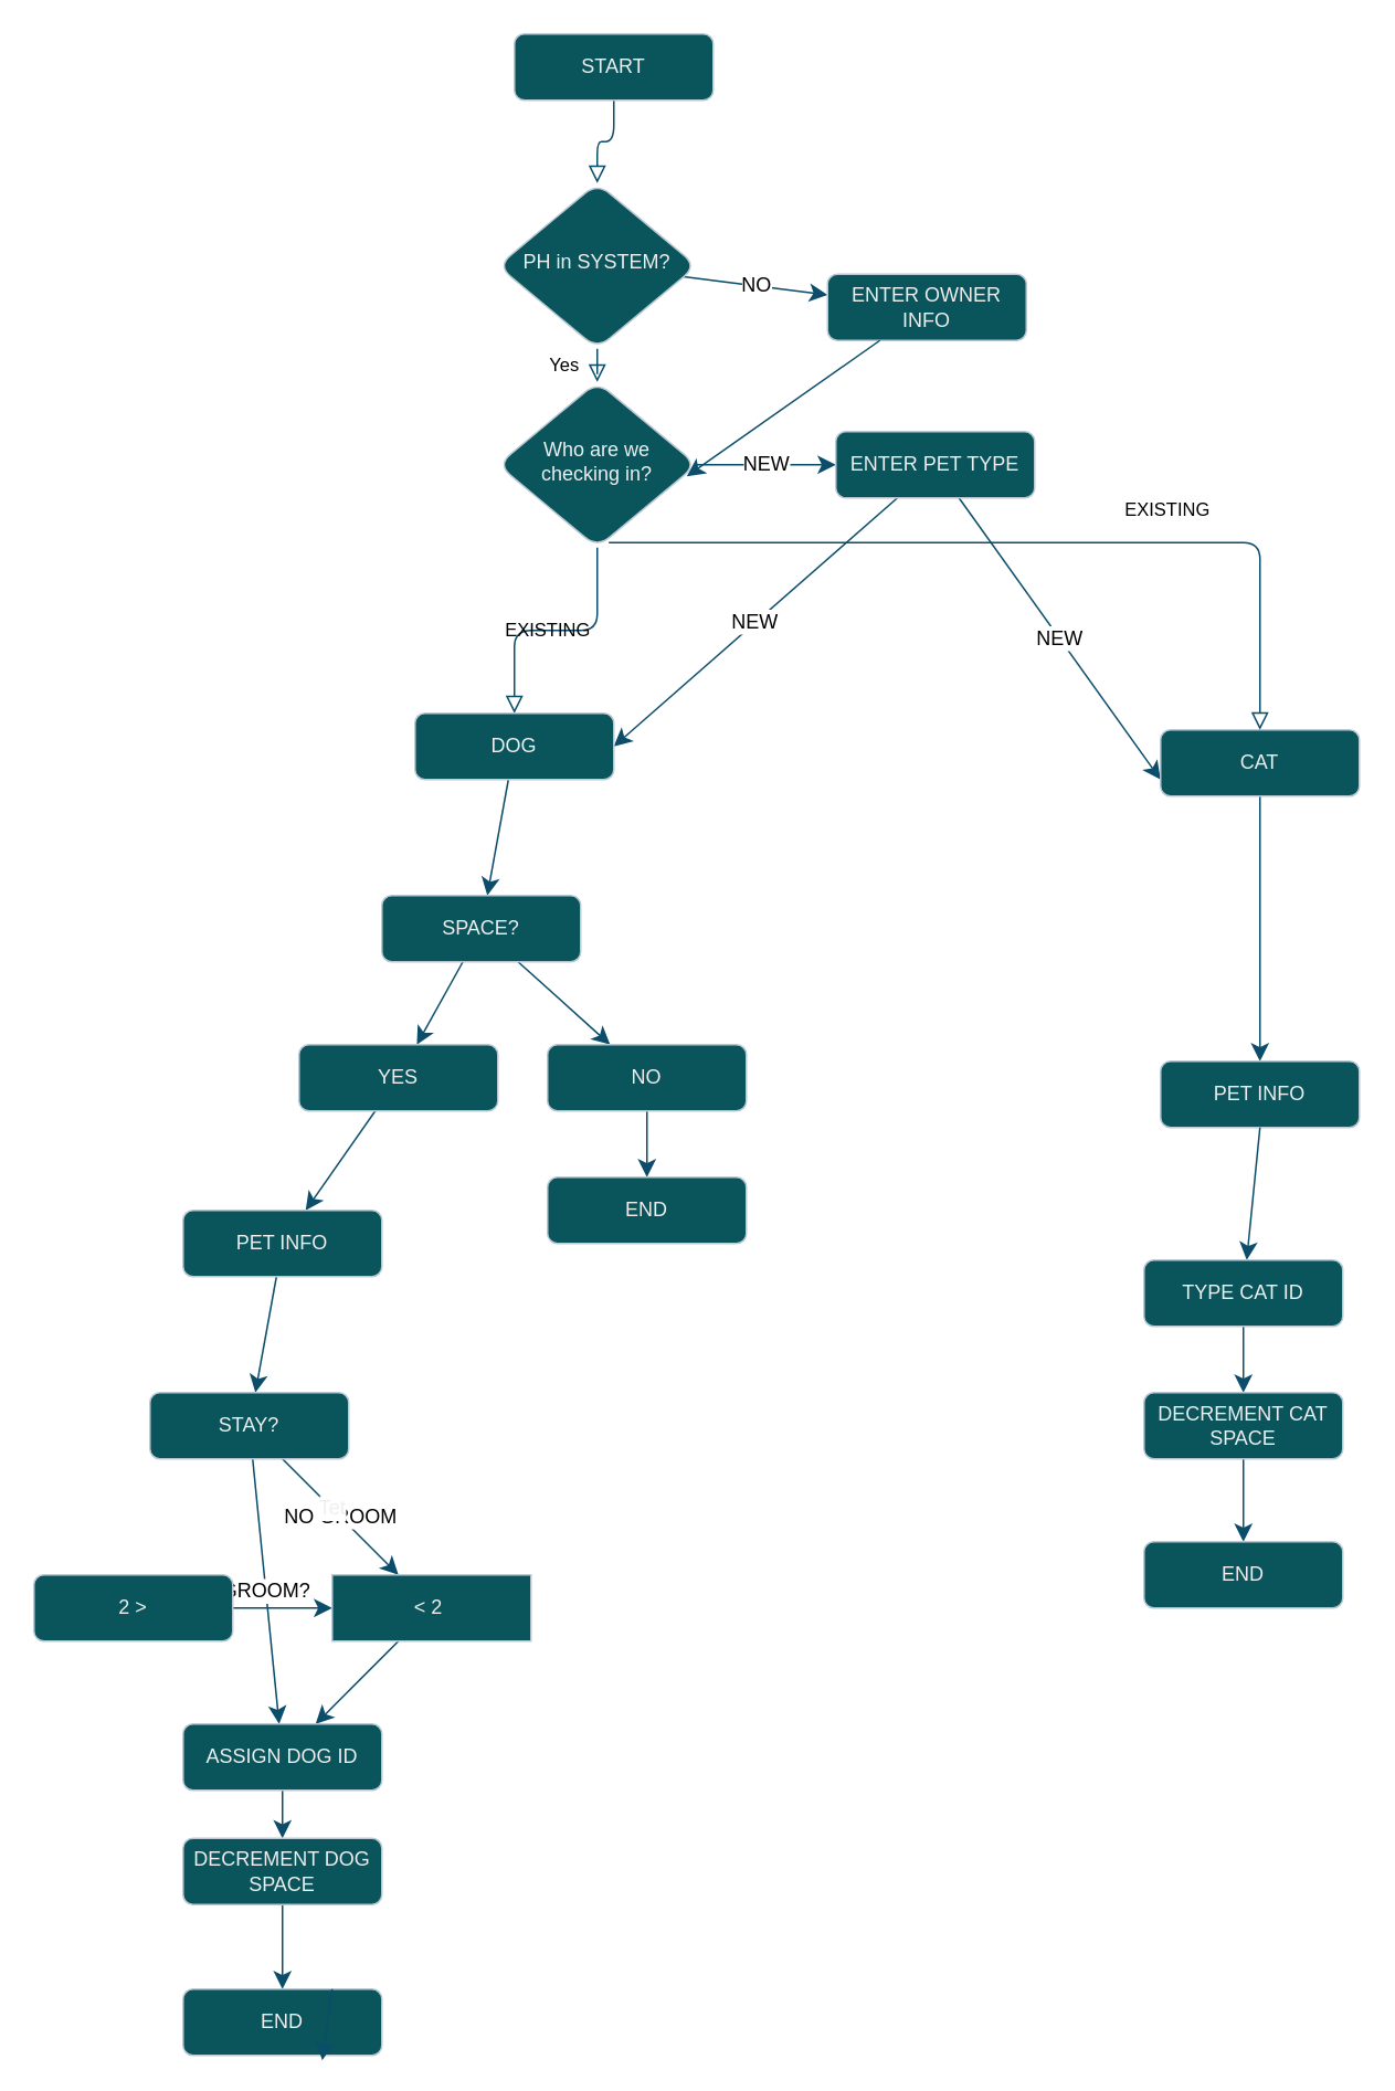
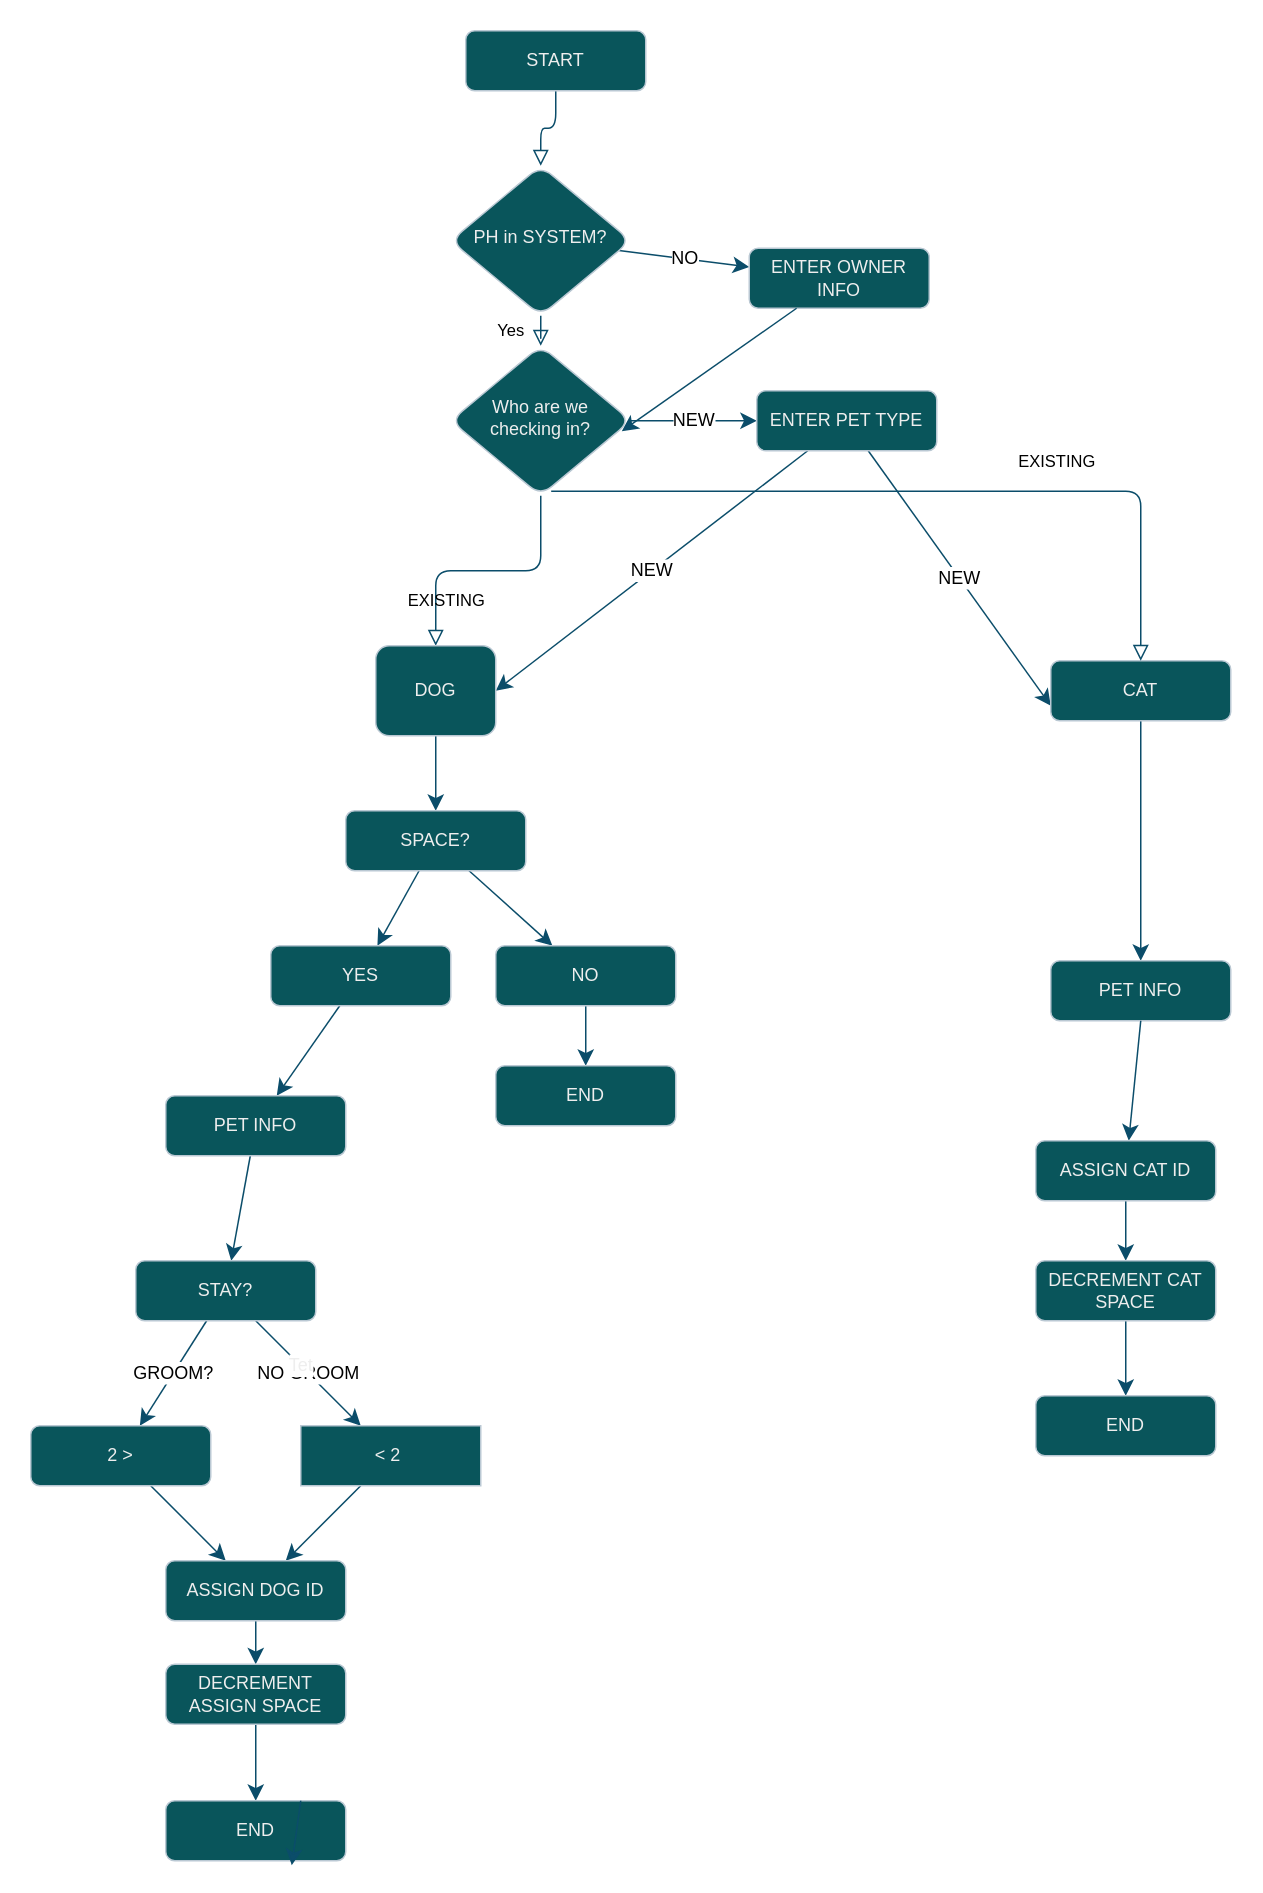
- <mxCell id="13" value="DOG" style="rounded=1;whiteSpace=wrap;html=1;fontSize=12;glass=0;strokeWidth=1;shadow=0;labelBackgroundColor=none;fillColor=#09555B;strokeColor=#BAC8D3;fontColor=#EEEEEE;" parent="1" vertex="1"><mxGeometry x="250" y="430" width="120" height="40" as="geometry" /></mxCell>
+ <mxCell id="13" value="DOG" style="rounded=1;whiteSpace=wrap;html=1;fontSize=12;glass=0;strokeWidth=1;shadow=0;labelBackgroundColor=none;fillColor=#09555B;strokeColor=#BAC8D3;fontColor=#EEEEEE;" parent="1" vertex="1"><mxGeometry x="250" y="430" width="80" height="60" as="geometry" /></mxCell>
- <mxCell id="44" value="TYPE CAT ID" style="rounded=1;whiteSpace=wrap;html=1;fontSize=12;glass=0;strokeWidth=1;shadow=0;labelBackgroundColor=none;fillColor=#09555B;strokeColor=#BAC8D3;fontColor=#EEEEEE;" vertex="1" parent="1"><mxGeometry x="690" y="760" width="120" height="40" as="geometry" /></mxCell>
+ <mxCell id="44" value="ASSIGN CAT ID" style="rounded=1;whiteSpace=wrap;html=1;fontSize=12;glass=0;strokeWidth=1;shadow=0;labelBackgroundColor=none;fillColor=#09555B;strokeColor=#BAC8D3;fontColor=#EEEEEE;" vertex="1" parent="1"><mxGeometry x="690" y="760" width="120" height="40" as="geometry" /></mxCell>
- <mxCell id="27" value="GROOM?" style="edgeStyle=none;curved=1;rounded=1;orthogonalLoop=1;jettySize=auto;html=1;strokeColor=#0B4D6A;fontSize=12;startSize=8;endSize=8;" edge="1" parent="1" source="30" target="36"><mxGeometry relative="1" as="geometry" /></mxCell>
+ <mxCell id="27" value="GROOM?" style="edgeStyle=none;curved=1;rounded=1;orthogonalLoop=1;jettySize=auto;html=1;strokeColor=#0B4D6A;fontSize=12;startSize=8;endSize=8;" edge="1" parent="1" source="30" target="32"><mxGeometry relative="1" as="geometry" /></mxCell>
- <mxCell id="31" style="edgeStyle=none;curved=1;rounded=1;orthogonalLoop=1;jettySize=auto;html=1;strokeColor=#0B4D6A;fontSize=12;startSize=8;endSize=8;" edge="1" parent="1" source="32" target="34"><mxGeometry relative="1" as="geometry" /></mxCell>
+ <mxCell id="31" style="edgeStyle=none;curved=1;rounded=1;orthogonalLoop=1;jettySize=auto;html=1;strokeColor=#0B4D6A;fontSize=12;startSize=8;endSize=8;" edge="1" parent="1" source="32" target="36"><mxGeometry relative="1" as="geometry" /></mxCell>
- <mxCell id="38" value="DECREMENT DOG SPACE" style="rounded=1;whiteSpace=wrap;html=1;fontSize=12;glass=0;strokeWidth=1;shadow=0;labelBackgroundColor=none;fillColor=#09555B;strokeColor=#BAC8D3;fontColor=#EEEEEE;" vertex="1" parent="1"><mxGeometry x="110" y="1109" width="120" height="40" as="geometry" /></mxCell>
+ <mxCell id="38" value="DECREMENT ASSIGN SPACE" style="rounded=1;whiteSpace=wrap;html=1;fontSize=12;glass=0;strokeWidth=1;shadow=0;labelBackgroundColor=none;fillColor=#09555B;strokeColor=#BAC8D3;fontColor=#EEEEEE;" vertex="1" parent="1"><mxGeometry x="110" y="1109" width="120" height="40" as="geometry" /></mxCell>
